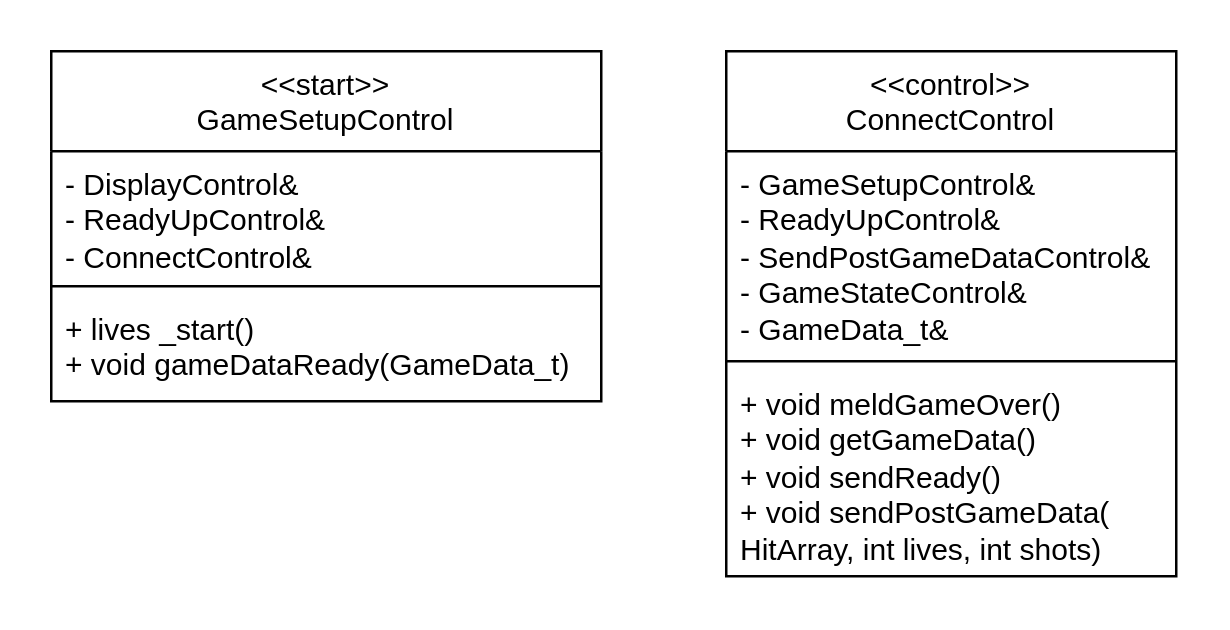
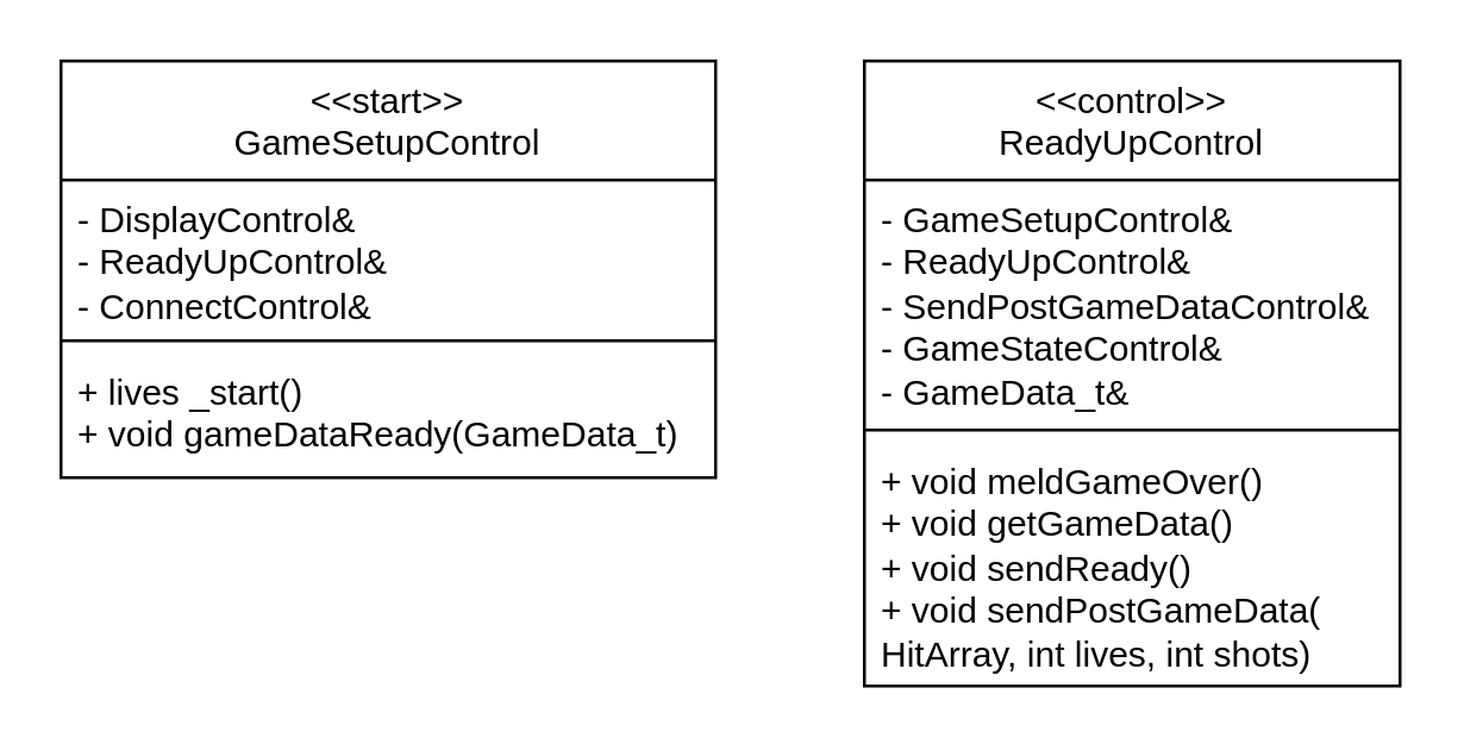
- <mxCell id="6" value="&lt;span style=&quot;font-weight: normal;&quot;&gt;&amp;lt;&amp;lt;control&amp;gt;&amp;gt;&lt;br&gt;ConnectControl&lt;br&gt;&lt;/span&gt;" style="swimlane;fontStyle=1;align=center;verticalAlign=top;childLayout=stackLayout;horizontal=1;startSize=40;horizontalStack=0;resizeParent=1;resizeParentMax=0;resizeLast=0;collapsible=1;marginBottom=0;whiteSpace=wrap;html=1;" vertex="1" parent="1"><mxGeometry x="290" y="20" width="180" height="210" as="geometry" /></mxCell>
+ <mxCell id="6" value="&lt;span style=&quot;font-weight: normal;&quot;&gt;&amp;lt;&amp;lt;control&amp;gt;&amp;gt;&lt;br&gt;ReadyUpControl&lt;br&gt;&lt;/span&gt;" style="swimlane;fontStyle=1;align=center;verticalAlign=top;childLayout=stackLayout;horizontal=1;startSize=40;horizontalStack=0;resizeParent=1;resizeParentMax=0;resizeLast=0;collapsible=1;marginBottom=0;whiteSpace=wrap;html=1;" vertex="1" parent="1"><mxGeometry x="290" y="20" width="180" height="210" as="geometry" /></mxCell>
